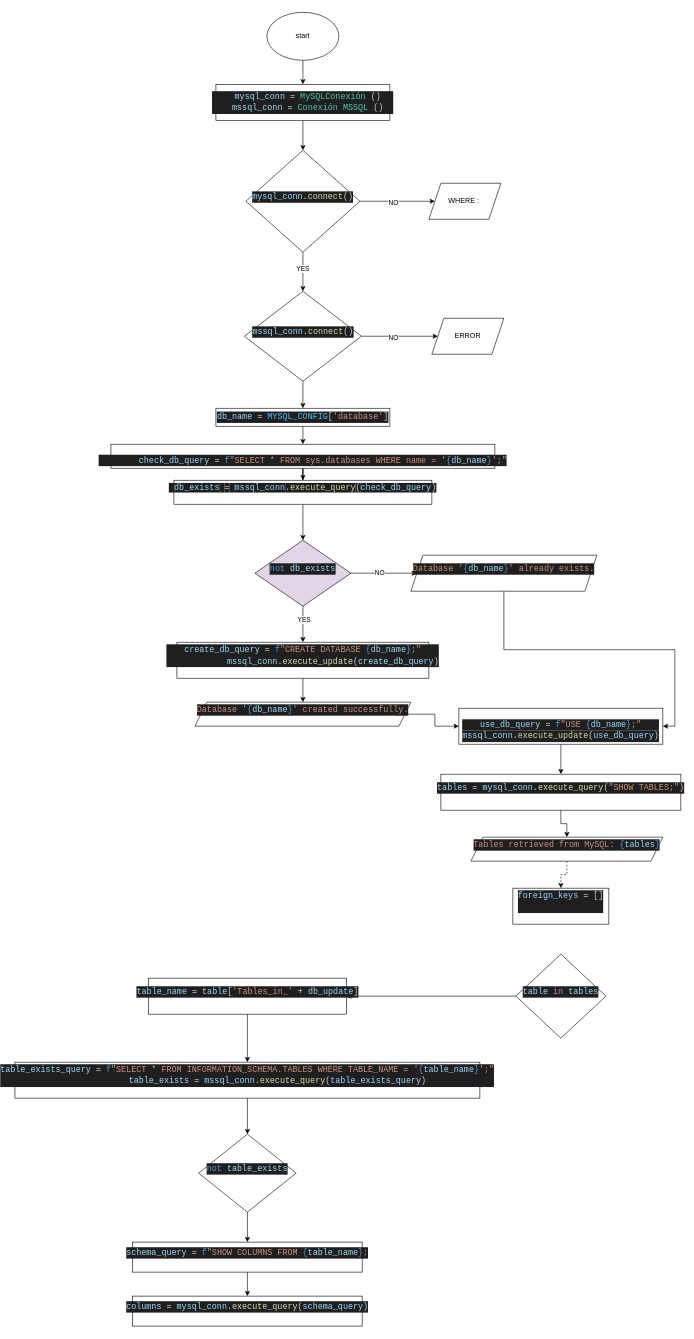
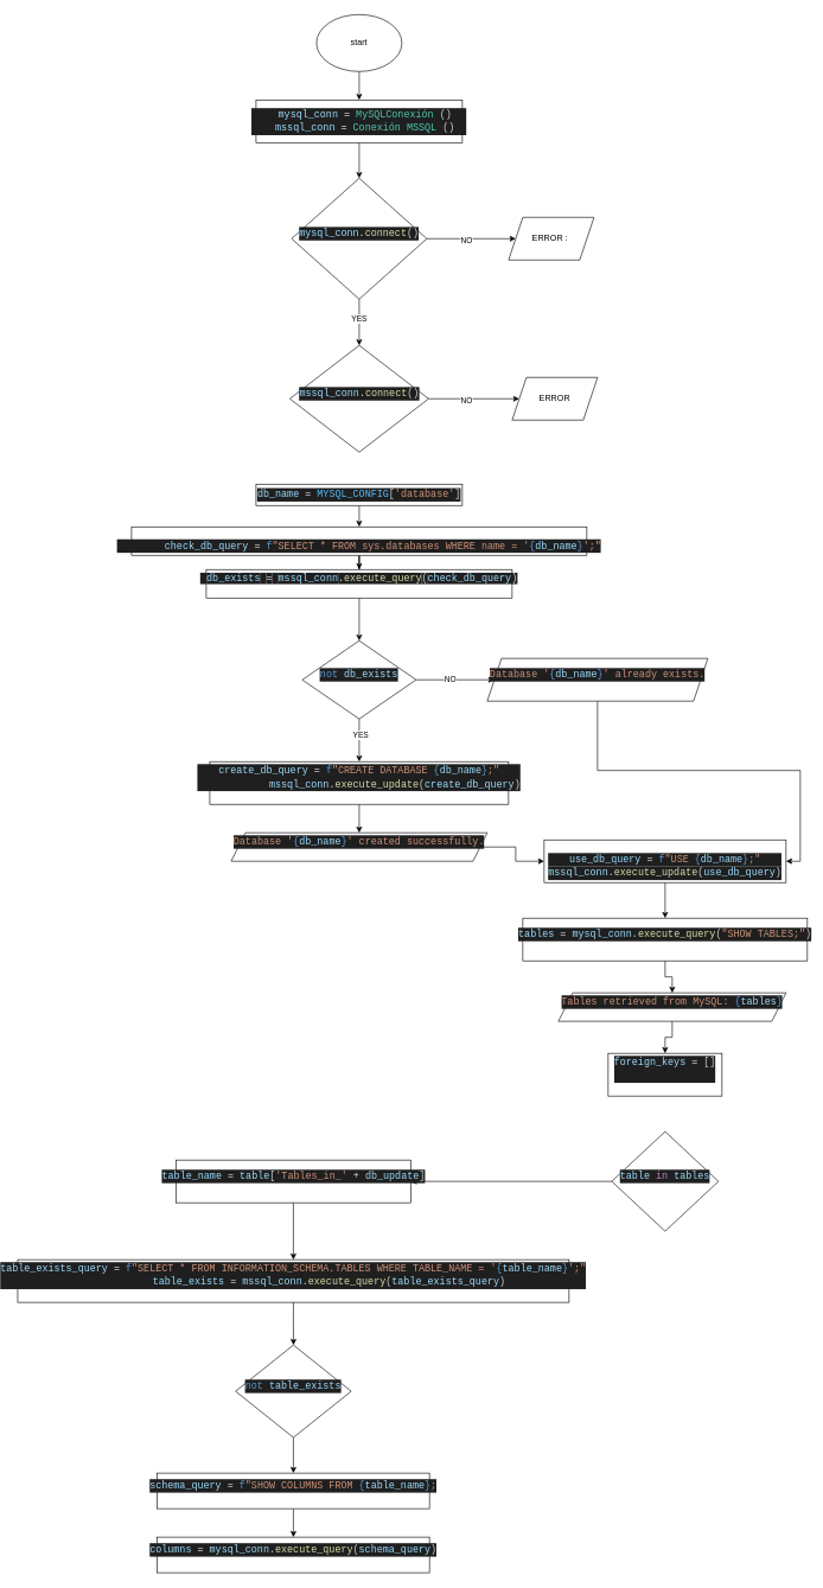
- <mxCell id="15" value="WHERE :&amp;nbsp;" style="shape=parallelogram;perimeter=parallelogramPerimeter;whiteSpace=wrap;html=1;fixedSize=1;" vertex="1" parent="1"><mxGeometry x="710" y="305" width="120" height="60" as="geometry" /></mxCell>
+ <mxCell id="15" value="ERROR :&amp;nbsp;" style="shape=parallelogram;perimeter=parallelogramPerimeter;whiteSpace=wrap;html=1;fixedSize=1;" vertex="1" parent="1"><mxGeometry x="710" y="305" width="120" height="60" as="geometry" /></mxCell>
- <mxCell id="13" value="" style="edgeStyle=orthogonalEdgeStyle;rounded=0;orthogonalLoop=1;jettySize=auto;html=1;" edge="1" parent="1" source="14" target="18"><mxGeometry relative="1" as="geometry" /></mxCell>
- <mxCell id="27" value="&#10;&lt;div style=&quot;color: #cccccc;background-color: #1f1f1f;font-family: Consolas, 'Courier New', monospace;font-weight: normal;font-size: 14px;line-height: 19px;white-space: pre;&quot;&gt;&lt;div&gt;&lt;span style=&quot;color: #569cd6;&quot;&gt;not&lt;/span&gt;&lt;span style=&quot;color: #cccccc;&quot;&gt; &lt;/span&gt;&lt;span style=&quot;color: #9cdcfe;&quot;&gt;db_exists&lt;/span&gt;&lt;/div&gt;&lt;/div&gt;&#10;&#10;" style="rhombus;whiteSpace=wrap;html=1;fillColor=#e1d5e7;" vertex="1" parent="1"><mxGeometry x="420" y="900" width="160" height="110" as="geometry" /></mxCell>
+ <mxCell id="27" value="&#10;&lt;div style=&quot;color: #cccccc;background-color: #1f1f1f;font-family: Consolas, 'Courier New', monospace;font-weight: normal;font-size: 14px;line-height: 19px;white-space: pre;&quot;&gt;&lt;div&gt;&lt;span style=&quot;color: #569cd6;&quot;&gt;not&lt;/span&gt;&lt;span style=&quot;color: #cccccc;&quot;&gt; &lt;/span&gt;&lt;span style=&quot;color: #9cdcfe;&quot;&gt;db_exists&lt;/span&gt;&lt;/div&gt;&lt;/div&gt;&#10;&#10;" style="rhombus;whiteSpace=wrap;html=1;" vertex="1" parent="1"><mxGeometry x="420" y="900" width="160" height="110" as="geometry" /></mxCell>
- <mxCell id="38" value="" style="edgeStyle=orthogonalEdgeStyle;rounded=0;orthogonalLoop=1;jettySize=auto;html=1;dashed=1;" edge="1" parent="1" source="39" target="40"><mxGeometry relative="1" as="geometry" /></mxCell>
+ <mxCell id="38" value="" style="edgeStyle=orthogonalEdgeStyle;rounded=0;orthogonalLoop=1;jettySize=auto;html=1;" edge="1" parent="1" source="39" target="40"><mxGeometry relative="1" as="geometry" /></mxCell>
